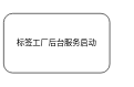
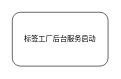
- <mxCell id="2" value="标签工厂后台服务启动" style="rounded=1;whiteSpace=wrap;html=1;" vertex="1" parent="1"><mxGeometry x="5" y="20" width="160" height="90" as="geometry" /></mxCell>
+ <mxCell id="2" value="标签工厂后台服务启动" style="rounded=1;whiteSpace=wrap;html=1;" vertex="1" parent="1"><mxGeometry x="20" y="20" width="160" height="90" as="geometry" /></mxCell>
